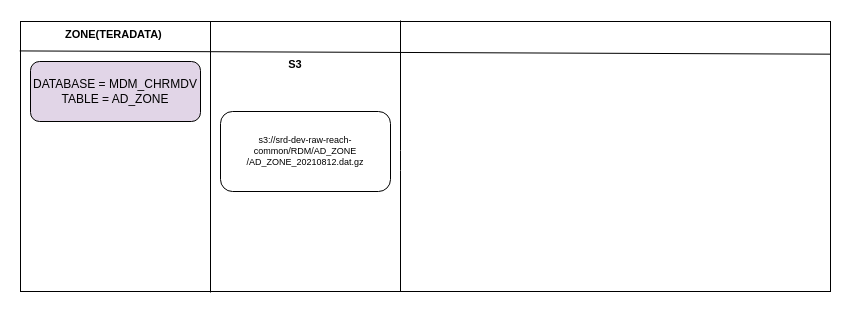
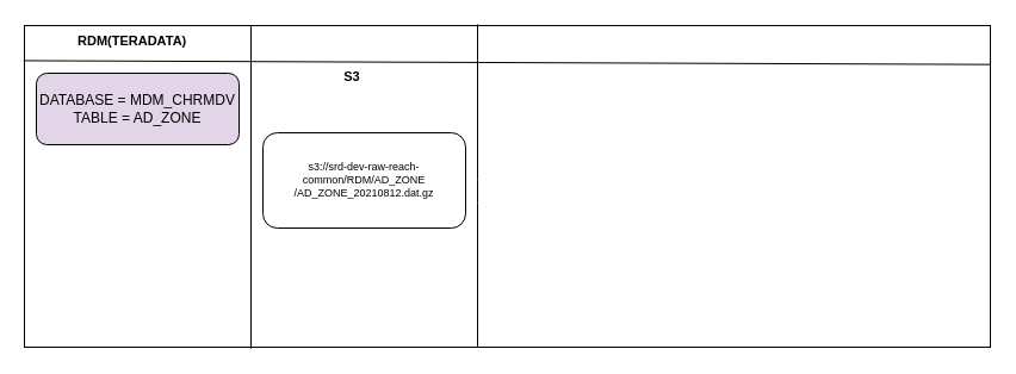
- <mxCell id="6" value="&lt;h1 style=&quot;font-size: 11px;&quot;&gt;ZONE(TERADATA)&lt;/h1&gt;" style="text;html=1;strokeColor=none;fillColor=none;spacing=5;spacingTop=-20;whiteSpace=wrap;overflow=hidden;rounded=0;strokeWidth=0;fontSize=11;" vertex="1" parent="1"><mxGeometry x="60" y="31" width="140" height="30" as="geometry" /></mxCell>
+ <mxCell id="6" value="&lt;h1 style=&quot;font-size: 11px;&quot;&gt;RDM(TERADATA)&lt;/h1&gt;" style="text;html=1;strokeColor=none;fillColor=none;spacing=5;spacingTop=-20;whiteSpace=wrap;overflow=hidden;rounded=0;strokeWidth=0;fontSize=11;" vertex="1" parent="1"><mxGeometry x="60" y="31" width="140" height="30" as="geometry" /></mxCell>
